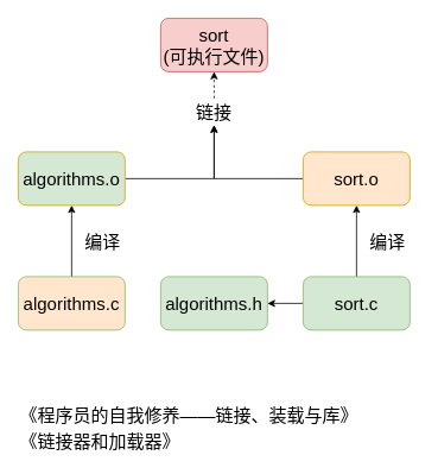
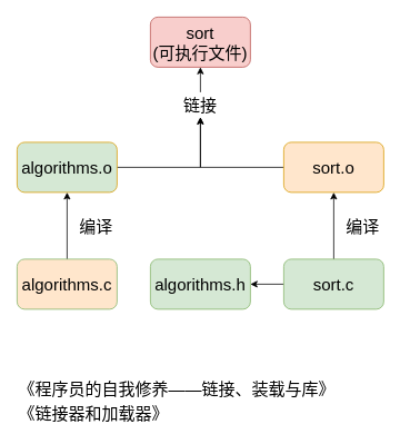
- <mxCell id="12" style="edgeStyle=orthogonalEdgeStyle;rounded=0;orthogonalLoop=1;jettySize=auto;html=1;exitX=0.5;exitY=0;exitDx=0;exitDy=0;entryX=0.5;entryY=1;entryDx=0;entryDy=0;fontSize=20;dashed=1;" edge="1" parent="1" source="13" target="16"><mxGeometry relative="1" as="geometry" /></mxCell>
+ <mxCell id="12" style="edgeStyle=orthogonalEdgeStyle;rounded=0;orthogonalLoop=1;jettySize=auto;html=1;exitX=0.5;exitY=0;exitDx=0;exitDy=0;entryX=0.5;entryY=1;entryDx=0;entryDy=0;fontSize=20;" edge="1" parent="1" source="13" target="16"><mxGeometry relative="1" as="geometry" /></mxCell>
